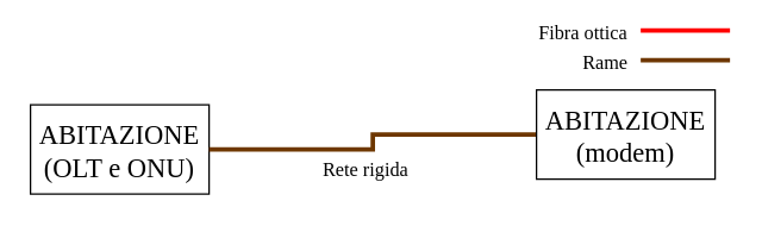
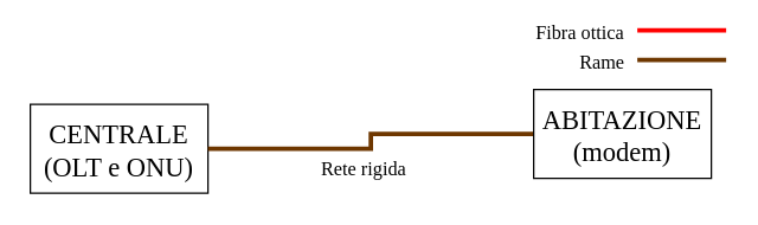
- <mxCell id="2" value="&lt;div&gt;ABITAZIONE&lt;/div&gt;&lt;div&gt;(OLT e ONU)&lt;br&gt;&lt;/div&gt;" style="rounded=0;fontSize=18;html=1;whiteSpace=wrap;spacingTop=4;fontFamily=Bahnschrift;" vertex="1" parent="1"><mxGeometry x="20" y="70" width="120" height="60" as="geometry" /></mxCell>
+ <mxCell id="2" value="&lt;div&gt;CENTRALE&lt;/div&gt;&lt;div&gt;(OLT e ONU)&lt;br&gt;&lt;/div&gt;" style="rounded=0;fontSize=18;html=1;whiteSpace=wrap;spacingTop=4;fontFamily=Bahnschrift;" vertex="1" parent="1"><mxGeometry x="20" y="70" width="120" height="60" as="geometry" /></mxCell>
